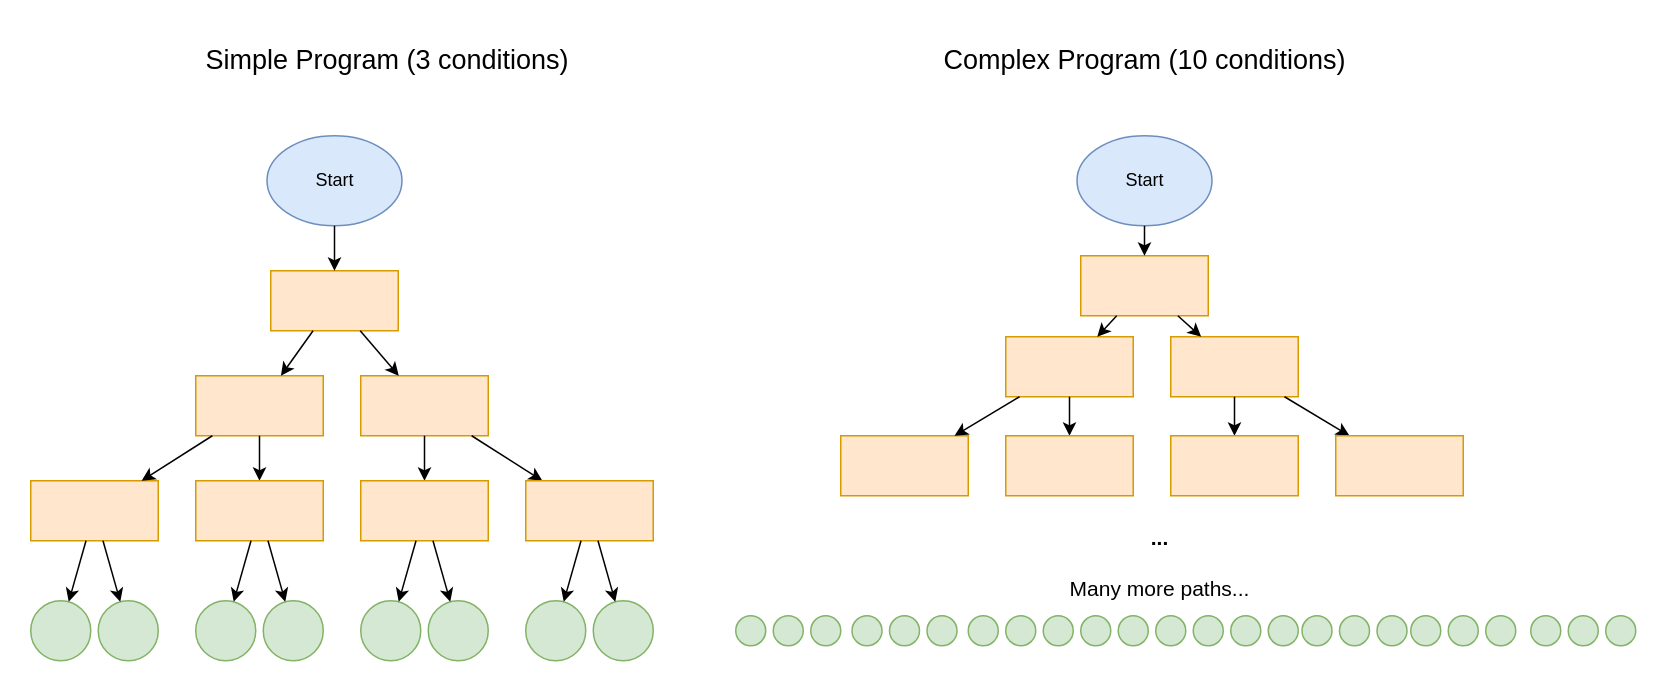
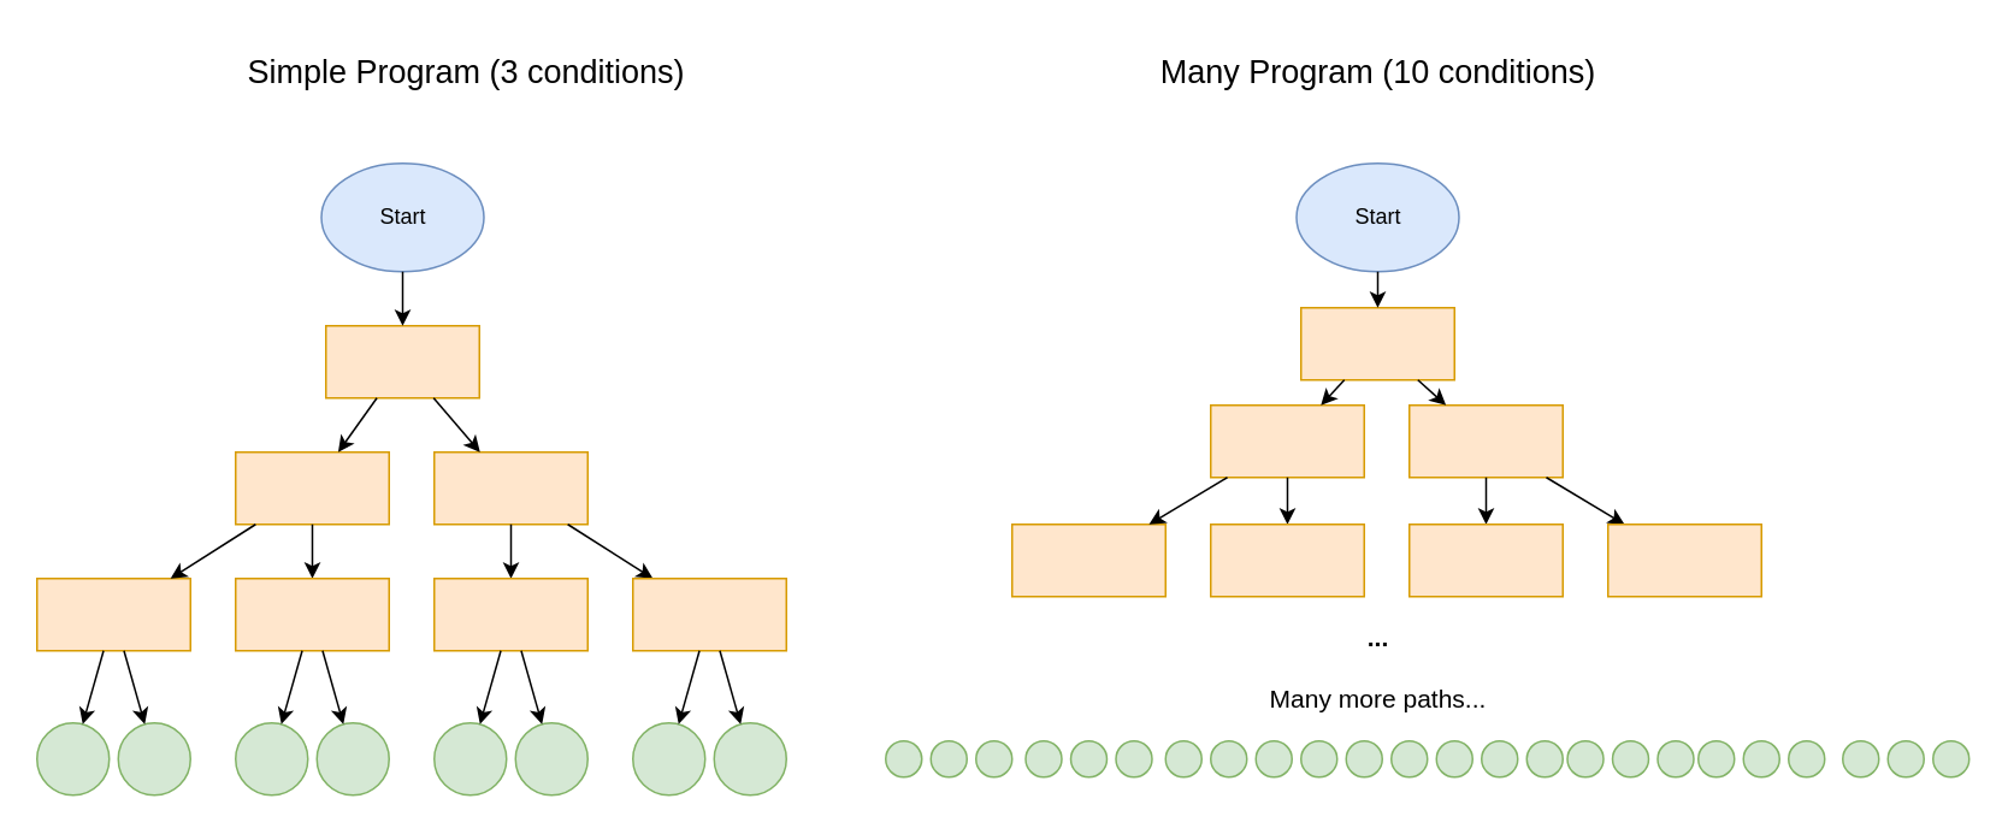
- <mxCell id="74" value="&lt;font style=&quot;font-size: 18px;&quot;&gt;Complex Program (10 conditions)&lt;/font&gt;" style="text;html=1;align=center;verticalAlign=middle;whiteSpace=wrap;rounded=0;" vertex="1" parent="1"><mxGeometry x="587.5" y="20" width="350" height="40" as="geometry" /></mxCell>
+ <mxCell id="74" value="&lt;font style=&quot;font-size: 18px;&quot;&gt;Many Program (10 conditions)&lt;/font&gt;" style="text;html=1;align=center;verticalAlign=middle;whiteSpace=wrap;rounded=0;" vertex="1" parent="1"><mxGeometry x="587.5" y="20" width="350" height="40" as="geometry" /></mxCell>
- <mxCell id="73" value="&lt;div&gt;&lt;font style=&quot;font-size: 14px;&quot;&gt;&lt;b&gt;...&lt;/b&gt;&lt;/font&gt;&lt;/div&gt;&lt;div&gt;&lt;font style=&quot;font-size: 14px;&quot;&gt;&lt;br&gt;&lt;/font&gt;&lt;/div&gt;&lt;div&gt;&lt;font style=&quot;font-size: 14px;&quot;&gt;Many more paths...&lt;/font&gt;&lt;/div&gt;" style="text;html=1;align=center;verticalAlign=middle;whiteSpace=wrap;rounded=0;" vertex="1" parent="1"><mxGeometry x="597.5" y="355" width="350" height="40" as="geometry" /></mxCell>
+ <mxCell id="73" value="&lt;div&gt;&lt;font style=&quot;font-size: 14px;&quot;&gt;&lt;b&gt;...&lt;/b&gt;&lt;/font&gt;&lt;/div&gt;&lt;div&gt;&lt;font style=&quot;font-size: 14px;&quot;&gt;&lt;br&gt;&lt;/font&gt;&lt;/div&gt;&lt;div&gt;&lt;font style=&quot;font-size: 14px;&quot;&gt;Many more paths...&lt;/font&gt;&lt;/div&gt;" style="text;html=1;align=center;verticalAlign=middle;whiteSpace=wrap;rounded=0;" vertex="1" parent="1"><mxGeometry x="587.5" y="350" width="350" height="40" as="geometry" /></mxCell>
